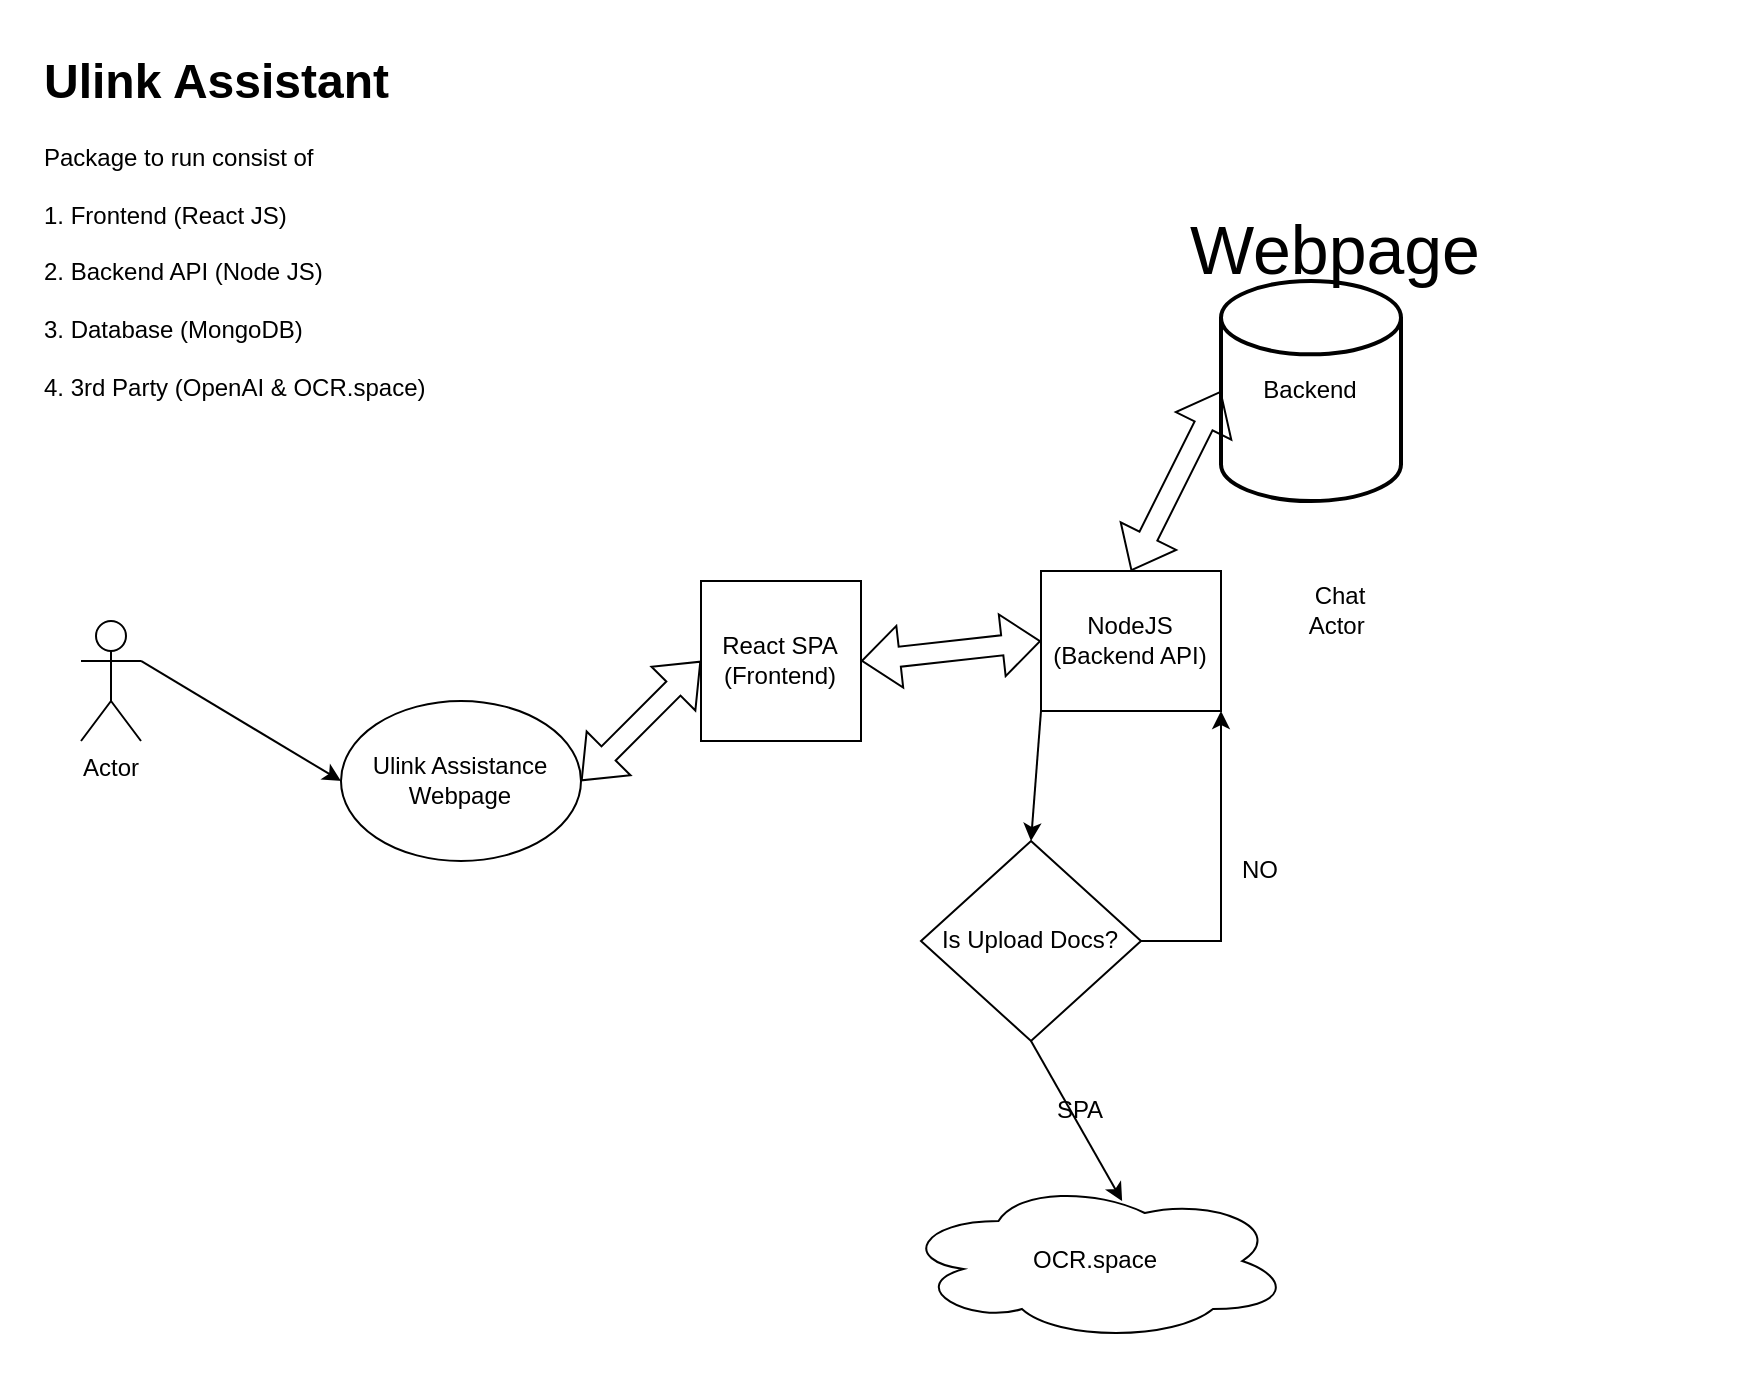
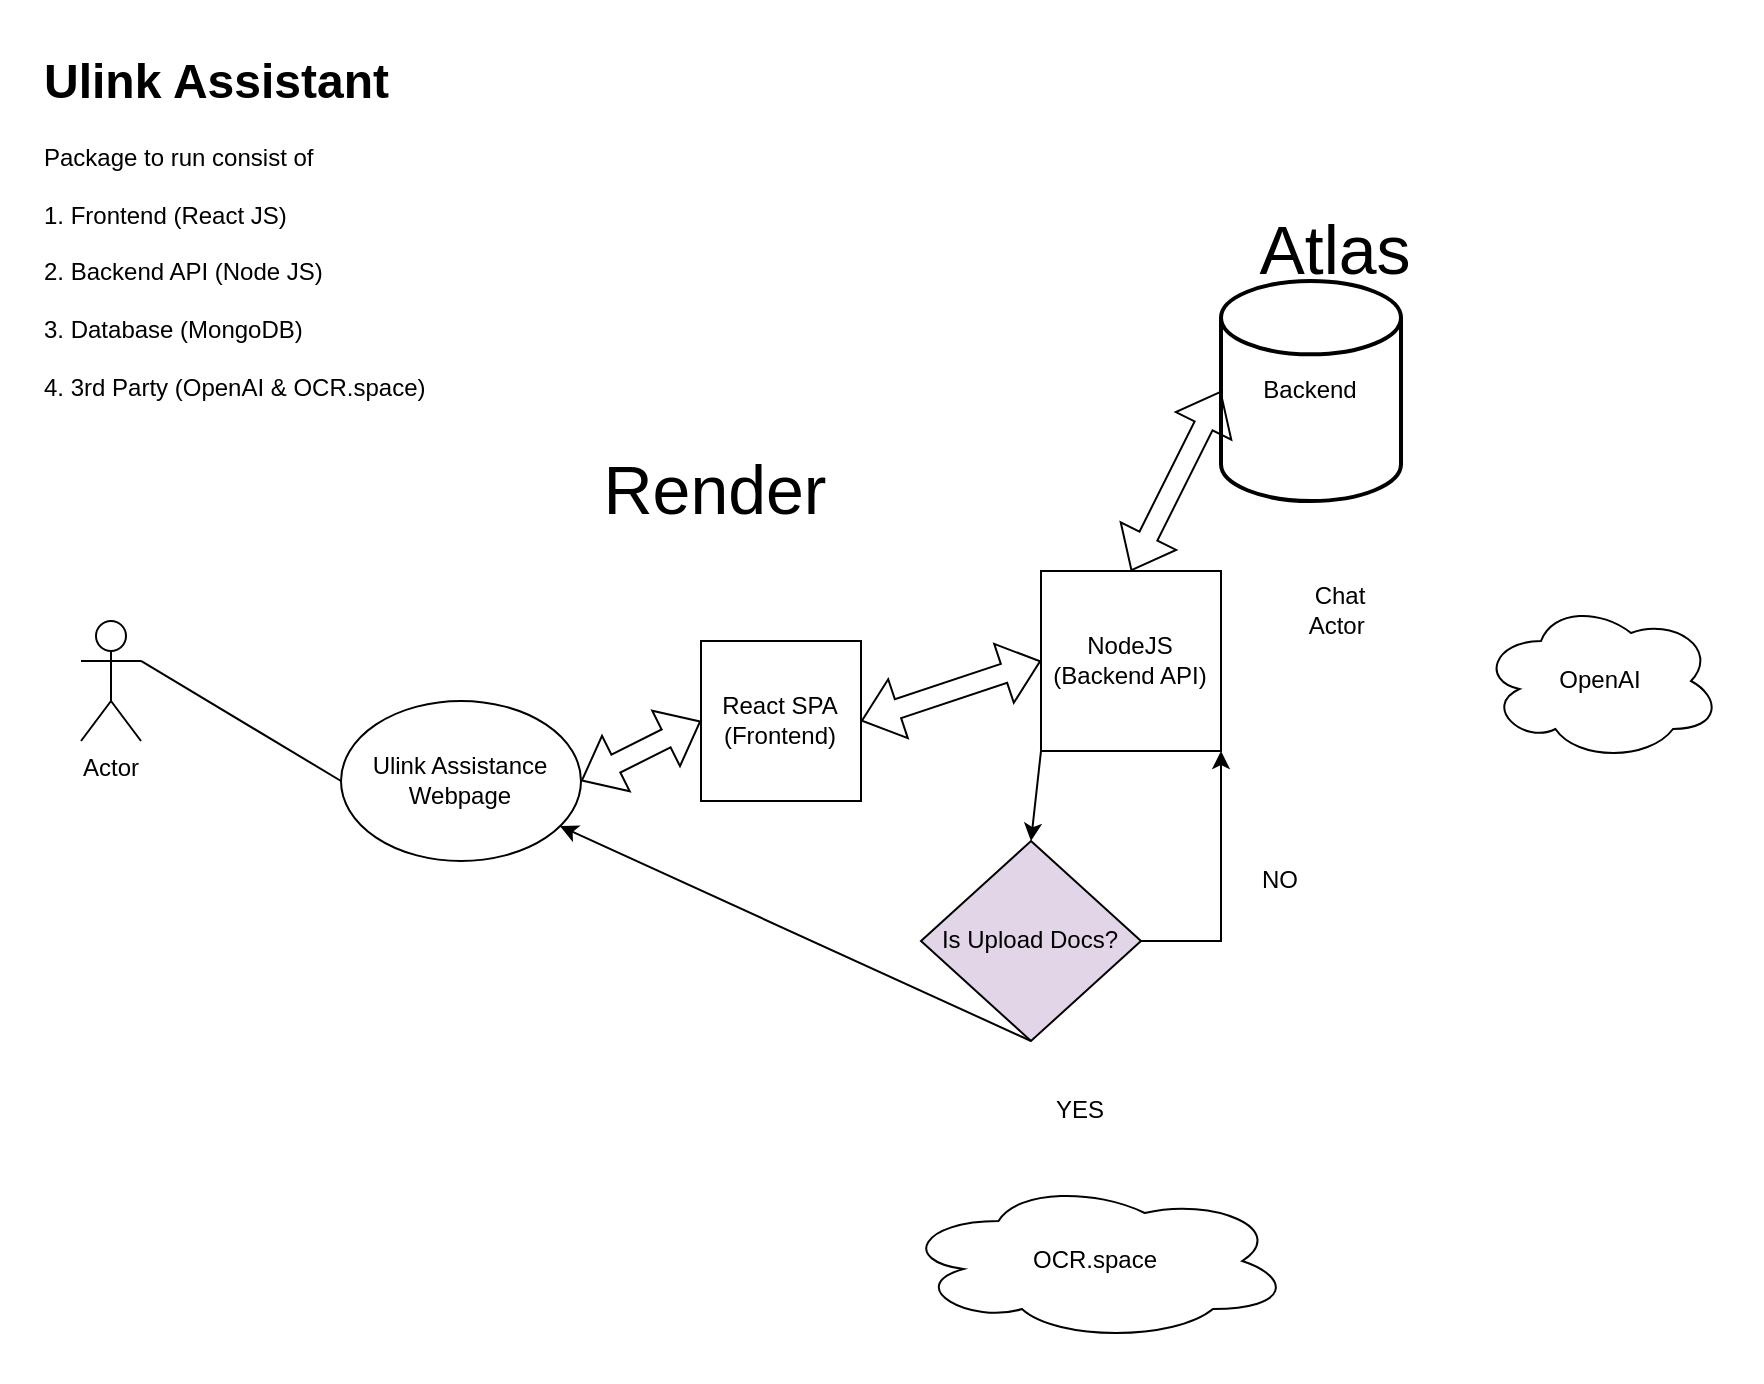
- <mxCell id="21" value="Webpage" style="text;html=1;align=center;verticalAlign=middle;whiteSpace=wrap;rounded=0;fontSize=34;" vertex="1" parent="1"><mxGeometry x="540" y="100" width="255" height="50" as="geometry" /></mxCell>
+ <mxCell id="21" value="Atlas" style="text;html=1;align=center;verticalAlign=middle;whiteSpace=wrap;rounded=0;fontSize=34;" vertex="1" parent="1"><mxGeometry x="540" y="100" width="255" height="50" as="geometry" /></mxCell>
+ <mxCell id="20" value="Render" style="text;html=1;align=center;verticalAlign=middle;whiteSpace=wrap;rounded=0;fontSize=34;" vertex="1" parent="1"><mxGeometry x="230" y="220" width="255" height="50" as="geometry" /></mxCell>
- <mxCell id="5" value="NodeJS&lt;div&gt;(Backend API)&lt;/div&gt;" style="whiteSpace=wrap;html=1;aspect=fixed;" vertex="1" parent="1"><mxGeometry x="520" y="285" width="90" height="70" as="geometry" /></mxCell>
+ <mxCell id="5" value="NodeJS&lt;div&gt;(Backend API)&lt;/div&gt;" style="whiteSpace=wrap;html=1;aspect=fixed;" vertex="1" parent="1"><mxGeometry x="520" y="285" width="90" height="90" as="geometry" /></mxCell>
- <mxCell id="4" value="React SPA (Frontend)" style="whiteSpace=wrap;html=1;aspect=fixed;" vertex="1" parent="1"><mxGeometry x="350" y="290" width="80" height="80" as="geometry" /></mxCell>
+ <mxCell id="4" value="React SPA (Frontend)" style="whiteSpace=wrap;html=1;aspect=fixed;" vertex="1" parent="1"><mxGeometry x="350" y="320" width="80" height="80" as="geometry" /></mxCell>
+ <mxCell id="7" value="OpenAI" style="ellipse;shape=cloud;whiteSpace=wrap;html=1;" vertex="1" parent="1"><mxGeometry x="740" y="300" width="120" height="80" as="geometry" /></mxCell>
- <mxCell id="9" value="" style="endArrow=classic;html=1;rounded=0;exitX=1;exitY=0.333;exitDx=0;exitDy=0;exitPerimeter=0;entryX=0;entryY=0.5;entryDx=0;entryDy=0;" edge="1" parent="1" source="2" target="3"><mxGeometry width="50" height="50" relative="1" as="geometry"><mxPoint x="250" y="540" as="sourcePoint" /><mxPoint x="300" y="490" as="targetPoint" /></mxGeometry></mxCell>
+ <mxCell id="9" value="" style="endArrow=none;html=1;rounded=0;exitX=1;exitY=0.333;exitDx=0;exitDy=0;exitPerimeter=0;entryX=0;entryY=0.5;entryDx=0;entryDy=0;" edge="1" parent="1" source="2" target="3"><mxGeometry width="50" height="50" relative="1" as="geometry"><mxPoint x="250" y="540" as="sourcePoint" /><mxPoint x="300" y="490" as="targetPoint" /></mxGeometry></mxCell>
- <mxCell id="17" value="NO" style="text;html=1;align=center;verticalAlign=middle;whiteSpace=wrap;rounded=0;" vertex="1" parent="1"><mxGeometry x="600" y="420" width="60" height="30" as="geometry" /></mxCell>
+ <mxCell id="17" value="NO" style="text;html=1;align=center;verticalAlign=middle;whiteSpace=wrap;rounded=0;" vertex="1" parent="1"><mxGeometry x="610" y="425" width="60" height="30" as="geometry" /></mxCell>
- <mxCell id="13" value="Is Upload Docs?" style="rhombus;whiteSpace=wrap;html=1;" vertex="1" parent="1"><mxGeometry x="460" y="420" width="110" height="100" as="geometry" /></mxCell>
+ <mxCell id="13" value="Is Upload Docs?" style="rhombus;whiteSpace=wrap;html=1;fillColor=#e1d5e7;" vertex="1" parent="1"><mxGeometry x="460" y="420" width="110" height="100" as="geometry" /></mxCell>
- <mxCell id="18" value="SPA" style="text;html=1;align=center;verticalAlign=middle;whiteSpace=wrap;rounded=0;" vertex="1" parent="1"><mxGeometry x="510" y="540" width="60" height="30" as="geometry" /></mxCell>
+ <mxCell id="18" value="YES" style="text;html=1;align=center;verticalAlign=middle;whiteSpace=wrap;rounded=0;" vertex="1" parent="1"><mxGeometry x="510" y="540" width="60" height="30" as="geometry" /></mxCell>
- <mxCell id="15" value="" style="endArrow=classic;html=1;rounded=0;exitX=0.5;exitY=1;exitDx=0;exitDy=0;entryX=0.567;entryY=0.125;entryDx=0;entryDy=0;entryPerimeter=0;" edge="1" parent="1" source="13" target="8"><mxGeometry width="50" height="50" relative="1" as="geometry"><mxPoint x="505" y="660" as="sourcePoint" /><mxPoint x="500" y="710" as="targetPoint" /></mxGeometry></mxCell>
+ <mxCell id="15" value="" style="endArrow=classic;html=1;rounded=0;exitX=0.5;exitY=1;exitDx=0;exitDy=0;" edge="1" parent="1" source="13" target="3"><mxGeometry width="50" height="50" relative="1" as="geometry"><mxPoint x="505" y="660" as="sourcePoint" /><mxPoint x="500" y="710" as="targetPoint" /></mxGeometry></mxCell>
